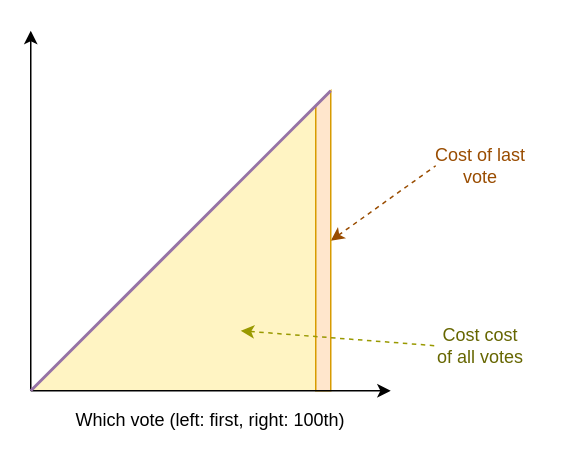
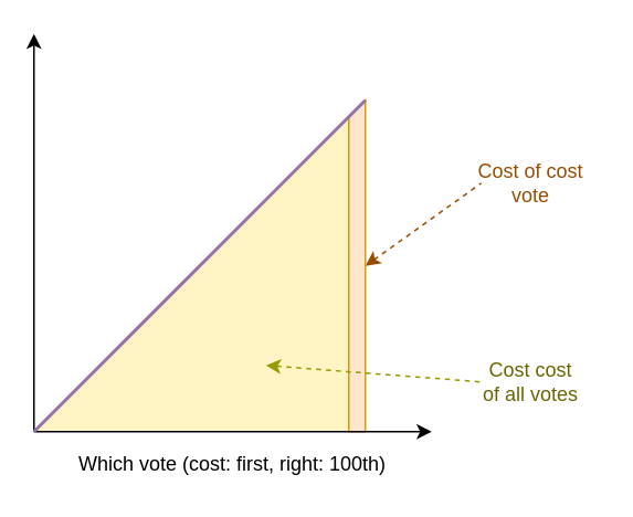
- <mxCell id="6" value="&lt;font color=&quot;#994c00&quot;&gt;Cost of last vote&lt;/font&gt;" style="text;html=1;strokeColor=none;fillColor=none;align=center;verticalAlign=middle;whiteSpace=wrap;rounded=0;" vertex="1" parent="1"><mxGeometry x="280" y="100" width="80" height="20" as="geometry" /></mxCell>
+ <mxCell id="6" value="&lt;font color=&quot;#994c00&quot;&gt;Cost of cost vote&lt;/font&gt;" style="text;html=1;strokeColor=none;fillColor=none;align=center;verticalAlign=middle;whiteSpace=wrap;rounded=0;" vertex="1" parent="1"><mxGeometry x="280" y="100" width="80" height="20" as="geometry" /></mxCell>
- <mxCell id="4" value="Which vote (left: first, right: 100th)" style="text;html=1;strokeColor=none;fillColor=none;align=center;verticalAlign=middle;whiteSpace=wrap;rounded=0;" parent="1" vertex="1"><mxGeometry x="20" y="270" width="240" height="20" as="geometry" /></mxCell>
+ <mxCell id="4" value="Which vote (cost: first, right: 100th)" style="text;html=1;strokeColor=none;fillColor=none;align=center;verticalAlign=middle;whiteSpace=wrap;rounded=0;" parent="1" vertex="1"><mxGeometry x="20" y="270" width="240" height="20" as="geometry" /></mxCell>
